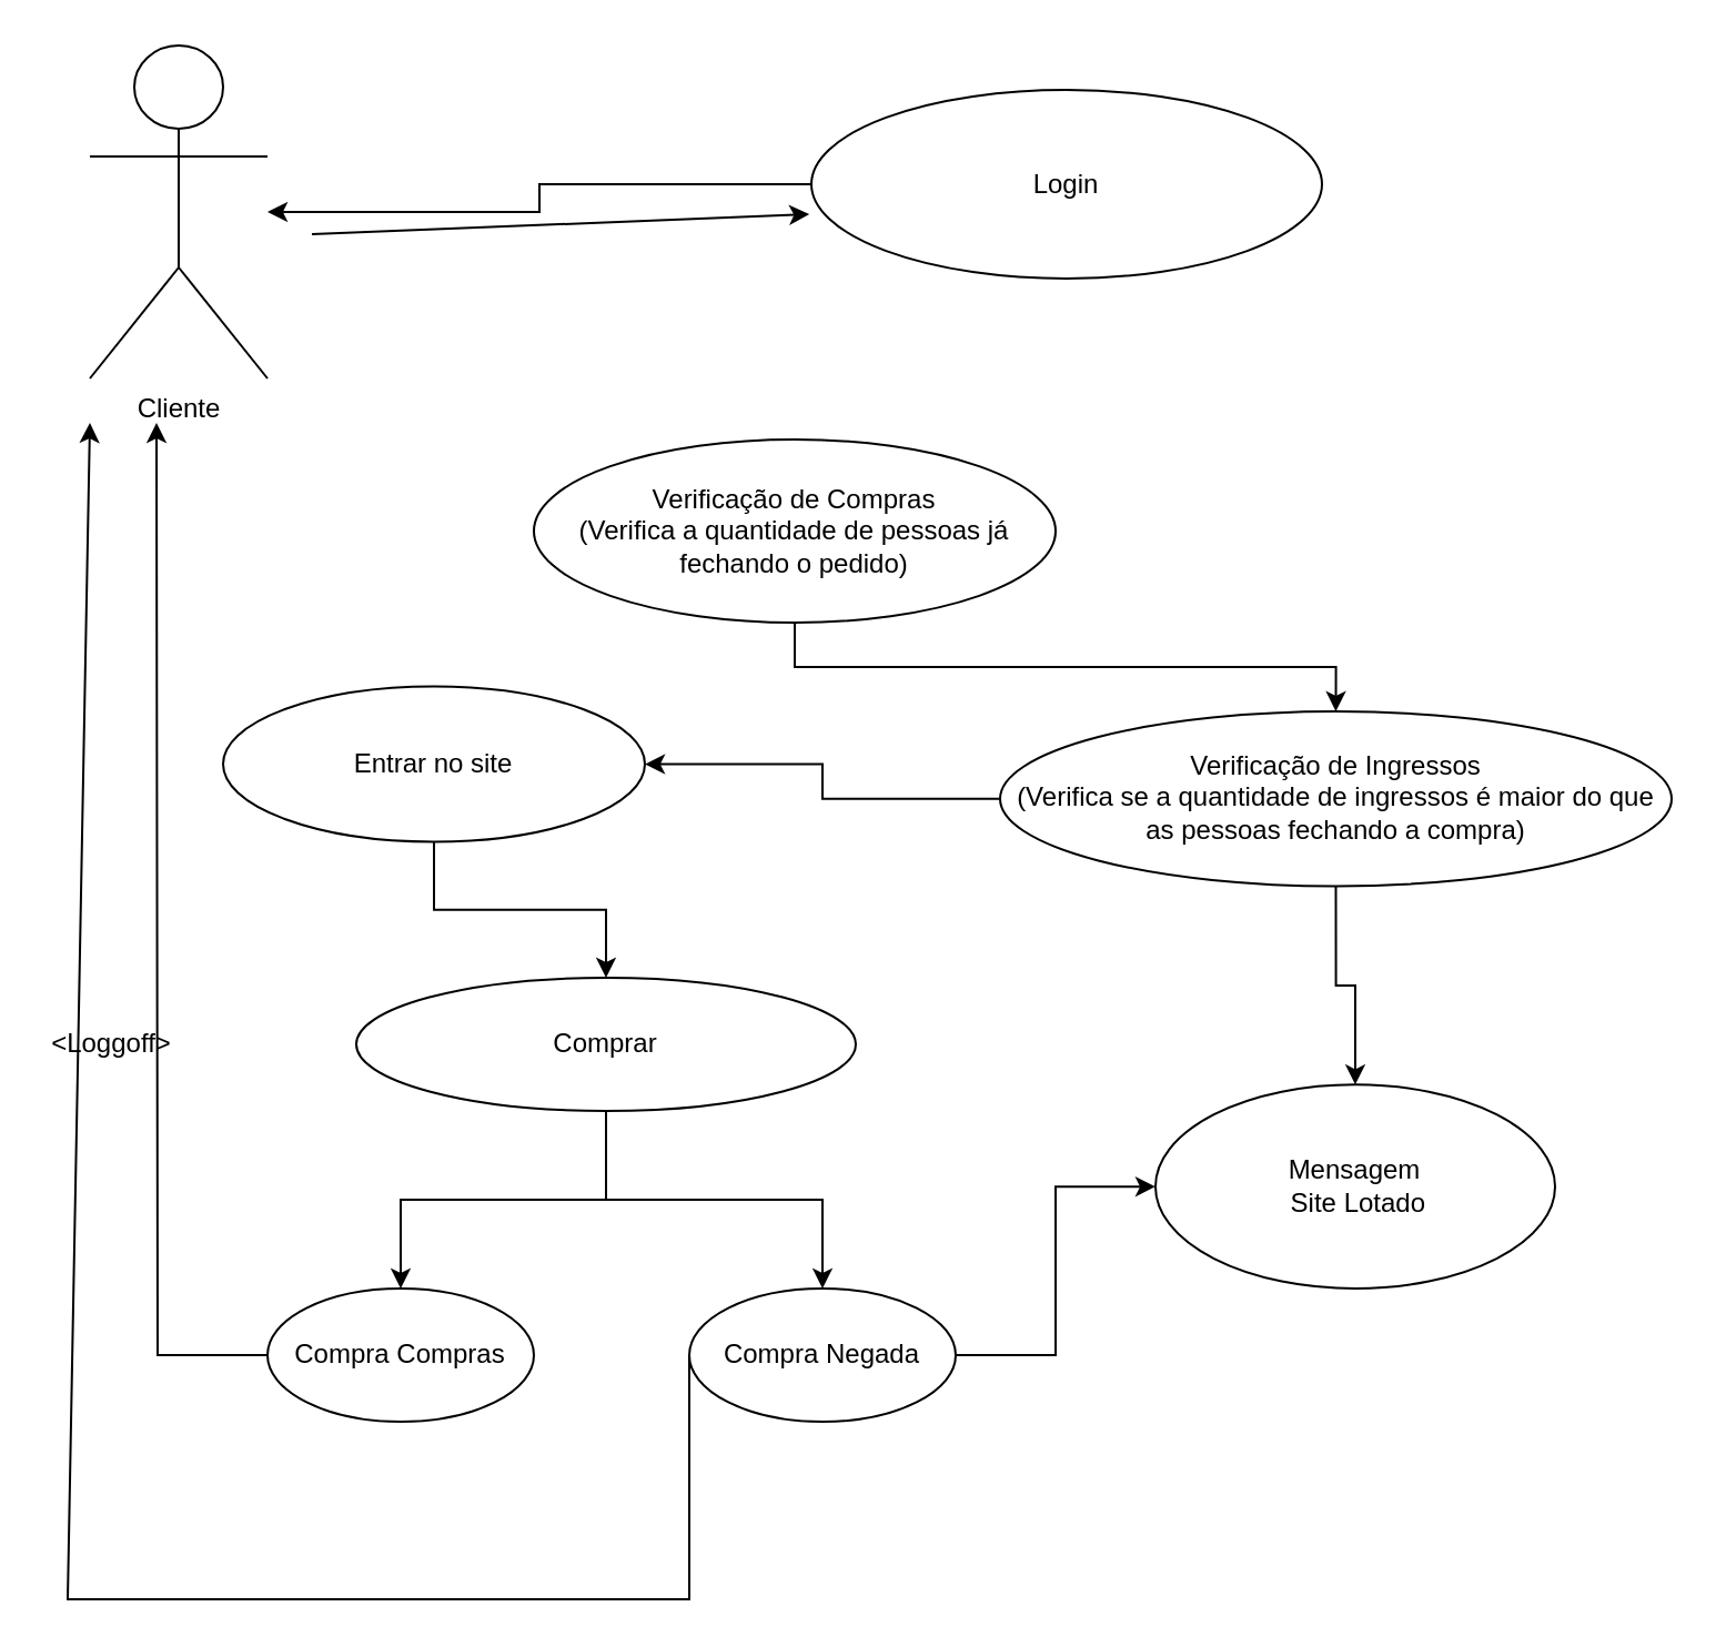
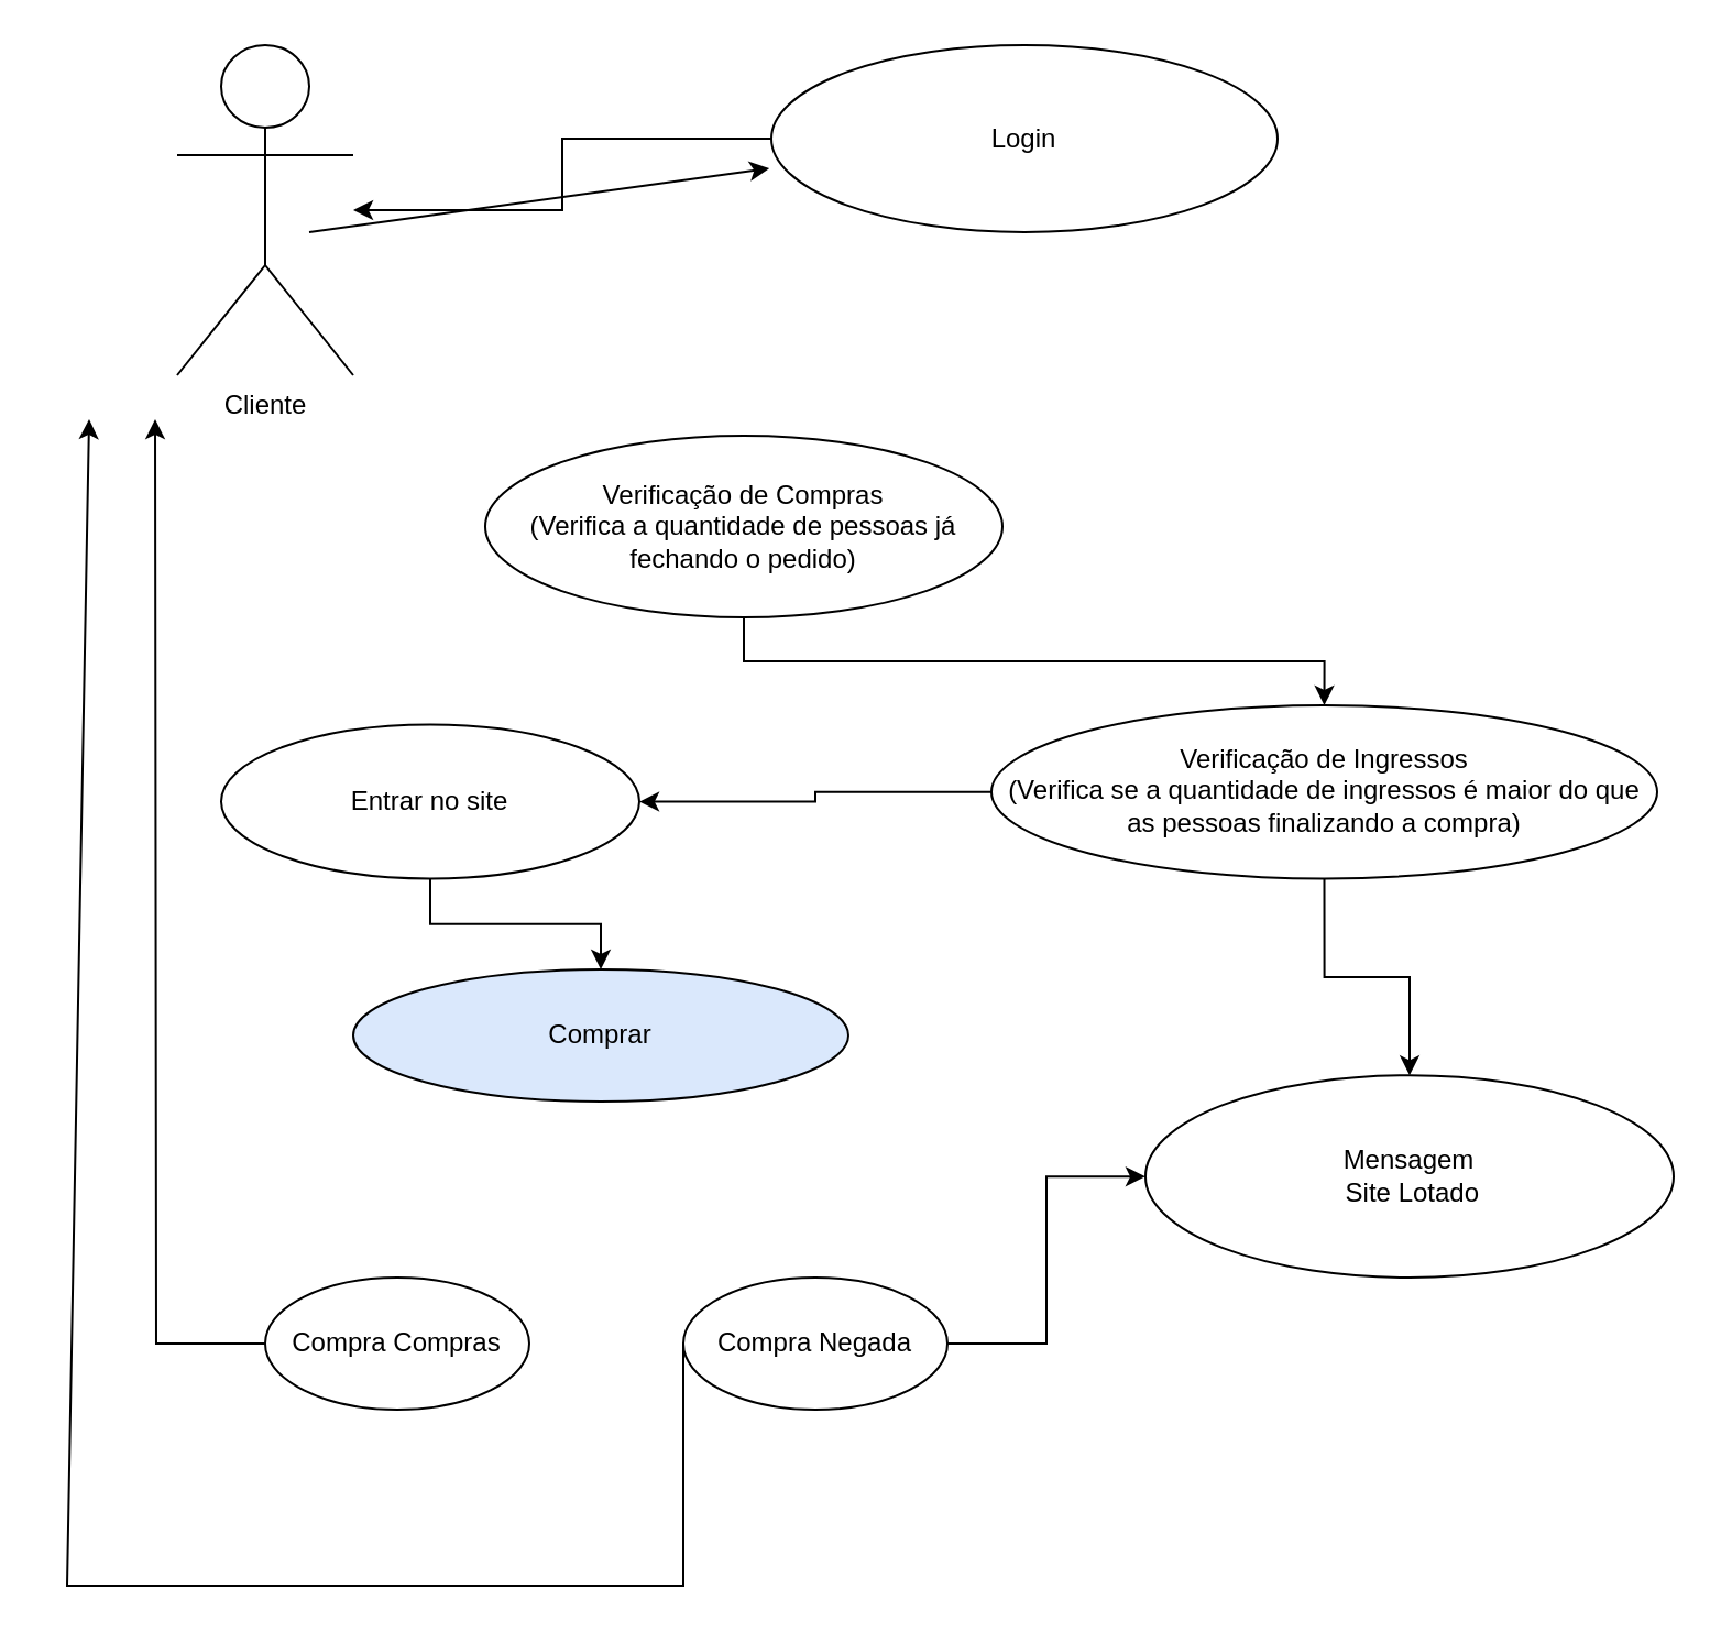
- <mxCell id="4" value="Login" style="ellipse;whiteSpace=wrap;html=1;" vertex="1" parent="1"><mxGeometry x="365" y="40" width="230" height="85" as="geometry" /></mxCell>
+ <mxCell id="4" value="Login" style="ellipse;whiteSpace=wrap;html=1;" vertex="1" parent="1"><mxGeometry x="350" y="20" width="230" height="85" as="geometry" /></mxCell>
- <mxCell id="2" value="Cliente" style="shape=umlActor;verticalLabelPosition=bottom;verticalAlign=top;html=1;outlineConnect=0;" vertex="1" parent="1"><mxGeometry x="40" y="20" width="80" height="150" as="geometry" /></mxCell>
+ <mxCell id="2" value="Cliente" style="shape=umlActor;verticalLabelPosition=bottom;verticalAlign=top;html=1;outlineConnect=0;" vertex="1" parent="1"><mxGeometry x="80" y="20" width="80" height="150" as="geometry" /></mxCell>
- <mxCell id="7" value="Verificação de Compras&lt;br&gt;(Verifica a quantidade de pessoas já fechando o pedido)" style="ellipse;whiteSpace=wrap;html=1;" vertex="1" parent="1"><mxGeometry x="240" y="197.5" width="235" height="82.5" as="geometry" /></mxCell>
+ <mxCell id="7" value="Verificação de Compras&lt;br&gt;(Verifica a quantidade de pessoas já fechando o pedido)" style="ellipse;whiteSpace=wrap;html=1;" vertex="1" parent="1"><mxGeometry x="220" y="197.5" width="235" height="82.5" as="geometry" /></mxCell>
- <mxCell id="12" value="Entrar no site" style="ellipse;whiteSpace=wrap;html=1;" vertex="1" parent="1"><mxGeometry x="100" y="308.75" width="190" height="70" as="geometry" /></mxCell>
+ <mxCell id="12" value="Entrar no site" style="ellipse;whiteSpace=wrap;html=1;" vertex="1" parent="1"><mxGeometry x="100" y="328.75" width="190" height="70" as="geometry" /></mxCell>
- <mxCell id="10" value="Verificação de Ingressos&lt;br&gt;(Verifica se a quantidade de ingressos é maior do que as pessoas fechando a compra)" style="ellipse;whiteSpace=wrap;html=1;" vertex="1" parent="1"><mxGeometry x="450" y="320" width="302.5" height="78.75" as="geometry" /></mxCell>
+ <mxCell id="10" value="Verificação de Ingressos&lt;br&gt;(Verifica se a quantidade de ingressos é maior do que as pessoas finalizando a compra)" style="ellipse;whiteSpace=wrap;html=1;" vertex="1" parent="1"><mxGeometry x="450" y="320" width="302.5" height="78.75" as="geometry" /></mxCell>
- <mxCell id="22" value="&amp;lt;Loggoff&amp;gt;" style="text;html=1;strokeColor=none;fillColor=none;align=center;verticalAlign=middle;whiteSpace=wrap;rounded=0;" vertex="1" parent="1"><mxGeometry x="20" y="455" width="60" height="30" as="geometry" /></mxCell>
- <mxCell id="15" value="Comprar" style="ellipse;whiteSpace=wrap;html=1;" vertex="1" parent="1"><mxGeometry x="160" y="440" width="225" height="60" as="geometry" /></mxCell>
+ <mxCell id="15" value="Comprar" style="ellipse;whiteSpace=wrap;html=1;fillColor=#dae8fc;" vertex="1" parent="1"><mxGeometry x="160" y="440" width="225" height="60" as="geometry" /></mxCell>
- <mxCell id="16" value="Mensagem&lt;br&gt;&amp;nbsp;Site Lotado" style="ellipse;whiteSpace=wrap;html=1;" vertex="1" parent="1"><mxGeometry x="520" y="488.13" width="180" height="91.87" as="geometry" /></mxCell>
+ <mxCell id="16" value="Mensagem&lt;br&gt;&amp;nbsp;Site Lotado" style="ellipse;whiteSpace=wrap;html=1;" vertex="1" parent="1"><mxGeometry x="520" y="488.13" width="240" height="91.87" as="geometry" /></mxCell>
- <mxCell id="13" value="" style="edgeStyle=orthogonalEdgeStyle;rounded=0;orthogonalLoop=1;jettySize=auto;html=1;" edge="1" parent="1" source="15" target="18"><mxGeometry relative="1" as="geometry" /></mxCell>
- <mxCell id="14" value="" style="edgeStyle=orthogonalEdgeStyle;rounded=0;orthogonalLoop=1;jettySize=auto;html=1;" edge="1" parent="1" source="15" target="20"><mxGeometry relative="1" as="geometry" /></mxCell>
